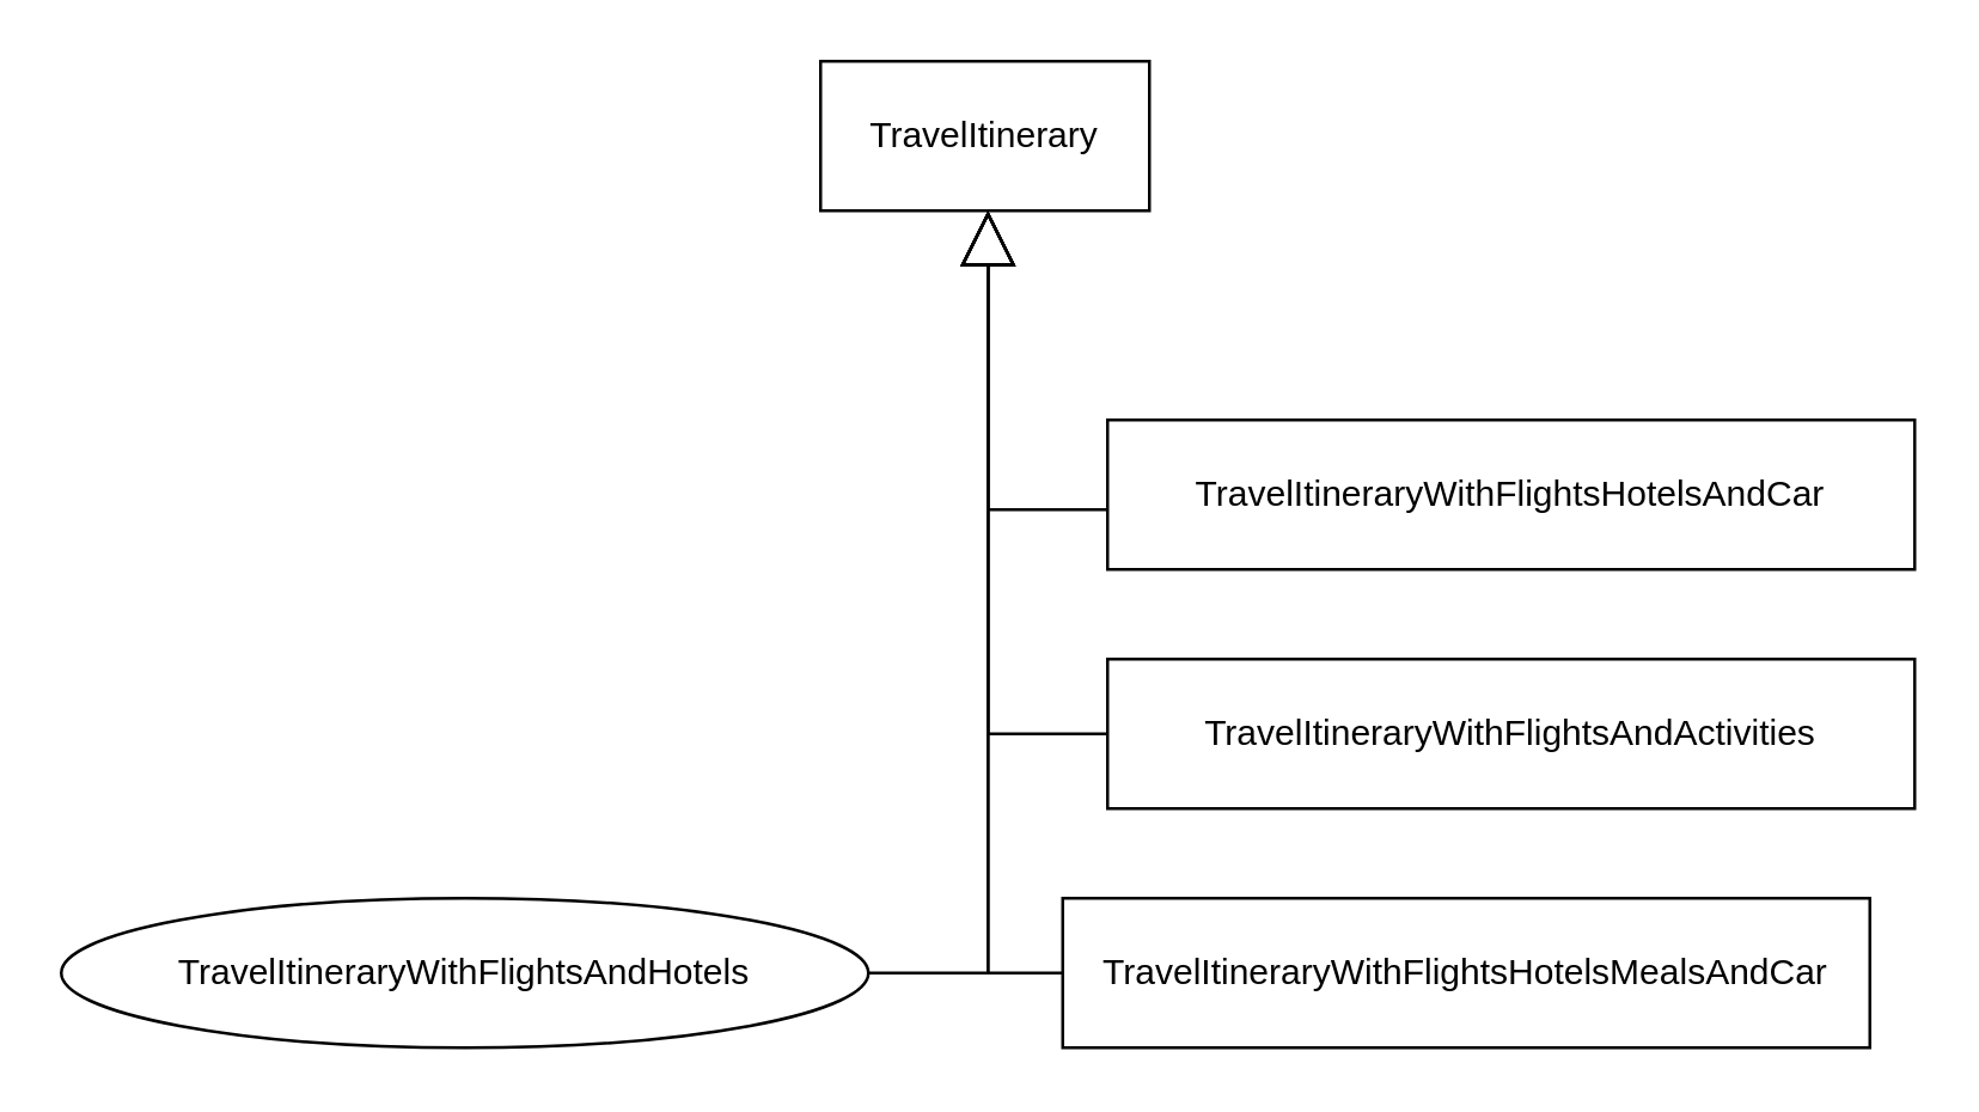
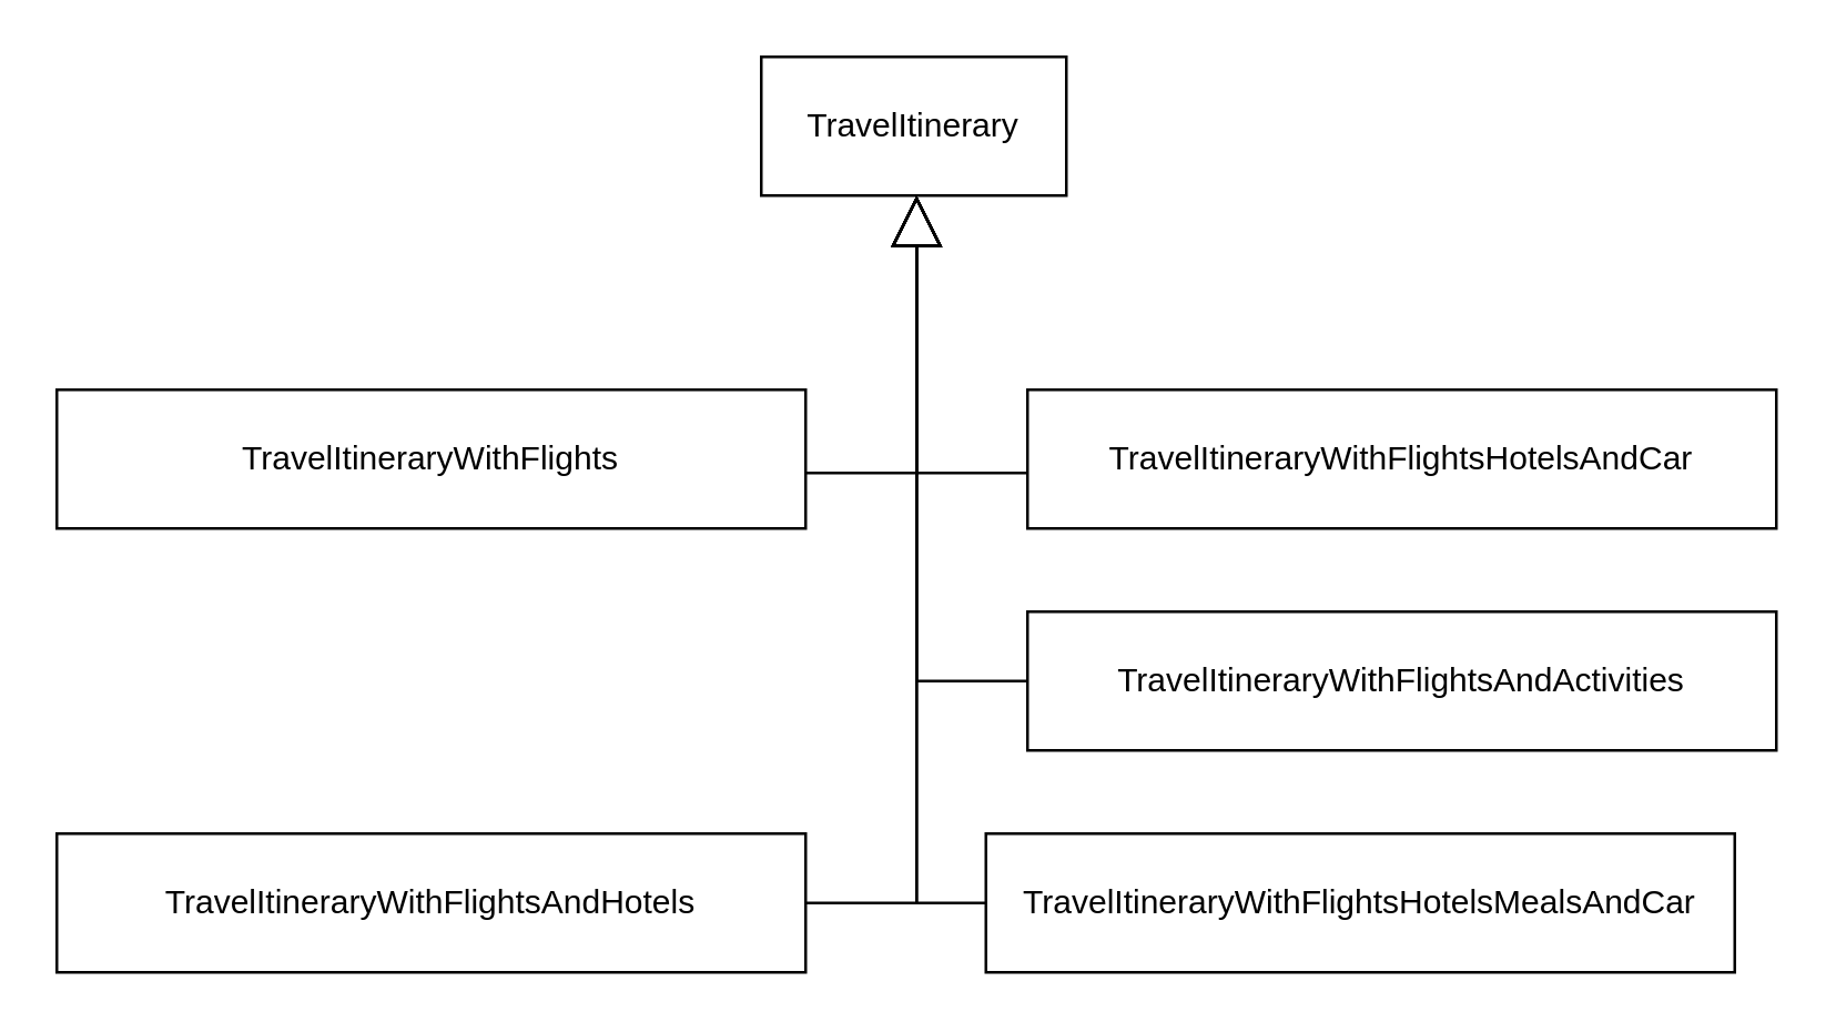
+ <mxCell id="3" value="TravelItineraryWithFlights" style="html=1;whiteSpace=wrap;" vertex="1" parent="1"><mxGeometry x="20" y="140" width="270" height="50" as="geometry" /></mxCell>
+ <mxCell id="8" value="" style="endArrow=block;endSize=16;endFill=0;html=1;rounded=0;edgeStyle=orthogonalEdgeStyle;" edge="1" parent="1" source="3" target="2"><mxGeometry width="160" relative="1" as="geometry"><mxPoint x="120" y="100" as="sourcePoint" /><mxPoint x="280" y="100" as="targetPoint" /><Array as="points"><mxPoint x="330" y="170" /></Array></mxGeometry></mxCell>
- <mxCell id="4" value="TravelItineraryWithFlightsAndHotels" style="ellipse;html=1;whiteSpace=wrap;" vertex="1" parent="1"><mxGeometry x="20" y="300" width="270" height="50" as="geometry" /></mxCell>
+ <mxCell id="4" value="TravelItineraryWithFlightsAndHotels" style="html=1;whiteSpace=wrap;" vertex="1" parent="1"><mxGeometry x="20" y="300" width="270" height="50" as="geometry" /></mxCell>
